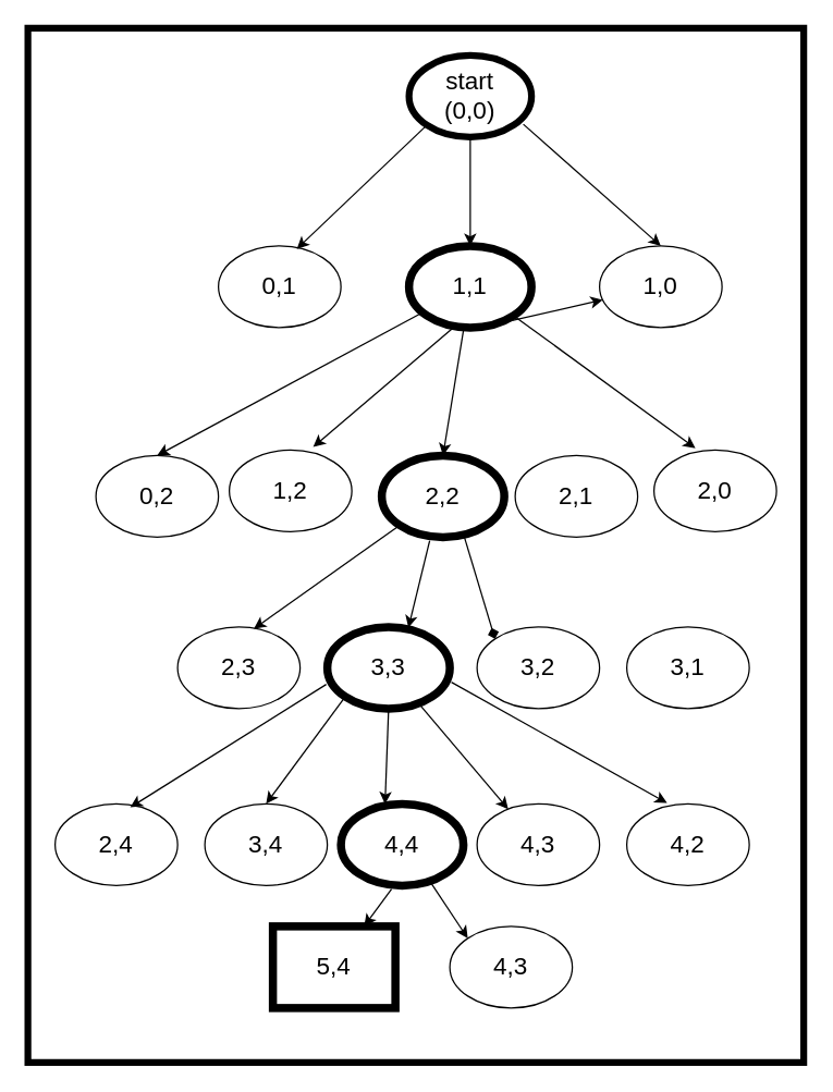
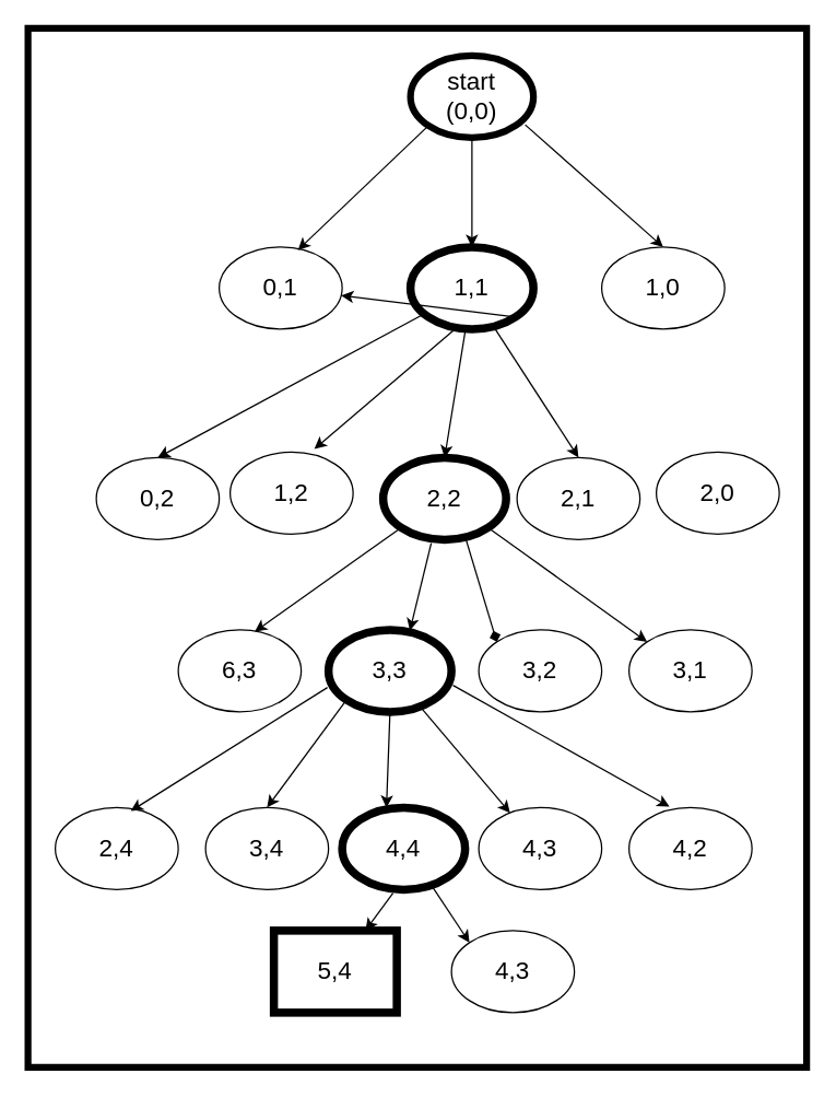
- <mxCell id="17" value="" style="endArrow=classic;html=1;exitX=0.676;exitY=0.97;exitDx=0;exitDy=0;exitPerimeter=0;" edge="1" parent="1" source="5" target="6"><mxGeometry width="50" height="50" relative="1" as="geometry"><mxPoint x="350" y="280" as="sourcePoint" /><mxPoint x="400" y="230" as="targetPoint" /></mxGeometry></mxCell>
+ <mxCell id="17" value="" style="endArrow=classic;html=1;entryX=0.5;entryY=0;entryDx=0;entryDy=0;exitX=0.676;exitY=0.97;exitDx=0;exitDy=0;exitPerimeter=0;" edge="1" parent="1" source="5" target="10"><mxGeometry width="50" height="50" relative="1" as="geometry"><mxPoint x="350" y="280" as="sourcePoint" /><mxPoint x="400" y="230" as="targetPoint" /></mxGeometry></mxCell>
- <mxCell id="16" value="" style="endArrow=classic;html=1;exitX=1;exitY=1;exitDx=0;exitDy=0;entryX=0.338;entryY=-0.023;entryDx=0;entryDy=0;entryPerimeter=0;" edge="1" parent="1" source="5" target="11"><mxGeometry width="50" height="50" relative="1" as="geometry"><mxPoint x="350" y="280" as="sourcePoint" /><mxPoint x="400" y="230" as="targetPoint" /></mxGeometry></mxCell>
+ <mxCell id="16" value="" style="endArrow=classic;html=1;exitX=1;exitY=1;exitDx=0;exitDy=0;" edge="1" parent="1" source="5" target="4"><mxGeometry width="50" height="50" relative="1" as="geometry"><mxPoint x="350" y="280" as="sourcePoint" /><mxPoint x="400" y="230" as="targetPoint" /></mxGeometry></mxCell>
+ <mxCell id="26" value="" style="endArrow=classic;html=1;entryX=0;entryY=0;entryDx=0;entryDy=0;exitX=1;exitY=1;exitDx=0;exitDy=0;" edge="1" parent="1" source="13" target="20"><mxGeometry width="50" height="50" relative="1" as="geometry"><mxPoint x="335" y="390" as="sourcePoint" /><mxPoint x="320" y="482" as="targetPoint" /></mxGeometry></mxCell>
- <mxCell id="22" value="&lt;font style=&quot;font-size: 18px&quot;&gt;2,3&lt;br&gt;&lt;/font&gt;" style="ellipse;whiteSpace=wrap;html=1;" vertex="1" parent="1"><mxGeometry x="130" y="460" width="90" height="60" as="geometry" /></mxCell>
+ <mxCell id="22" value="&lt;font style=&quot;font-size: 18px&quot;&gt;6,3&lt;br&gt;&lt;/font&gt;" style="ellipse;whiteSpace=wrap;html=1;" vertex="1" parent="1"><mxGeometry x="130" y="460" width="90" height="60" as="geometry" /></mxCell>
